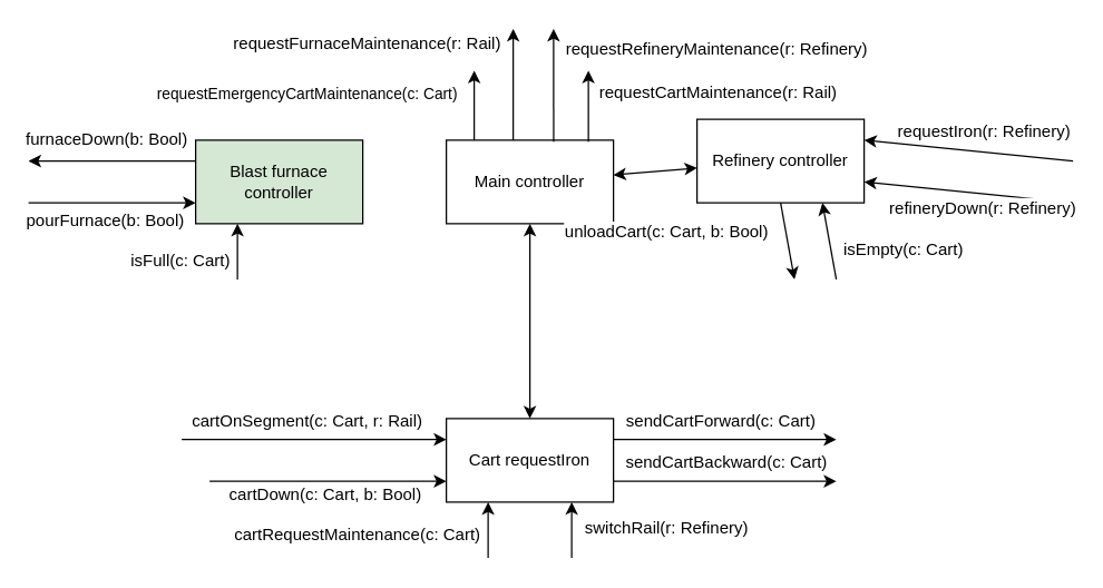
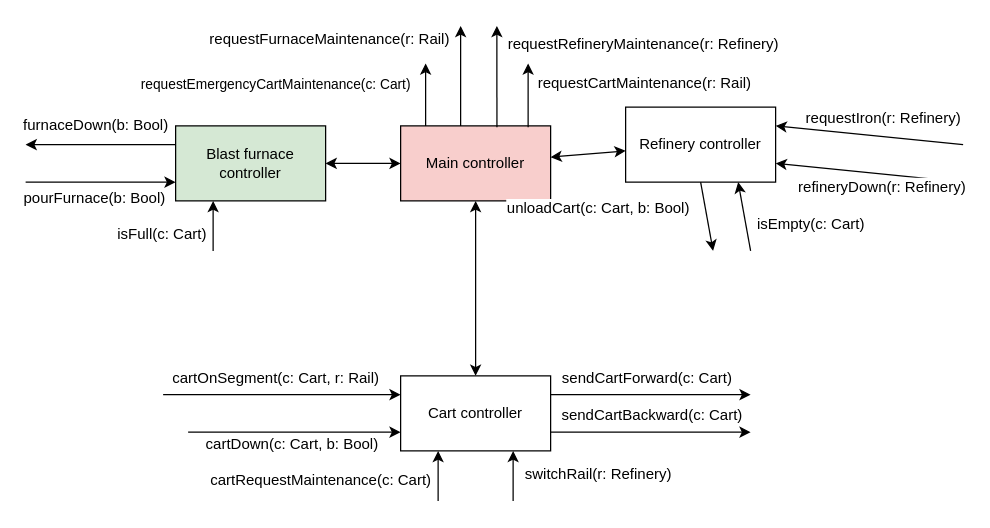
+ <mxCell id="7" value="" style="endArrow=classic;startArrow=classic;html=1;" parent="1" source="4" target="2" edge="1"><mxGeometry width="50" height="50" relative="1" as="geometry"><mxPoint x="250" y="170" as="sourcePoint" /><mxPoint x="300" y="120" as="targetPoint" /></mxGeometry></mxCell>
- <mxCell id="2" value="Main controller" style="rounded=0;whiteSpace=wrap;html=1;" parent="1" vertex="1"><mxGeometry x="320" y="100" width="120" height="60" as="geometry" /></mxCell>
+ <mxCell id="2" value="Main controller" style="rounded=0;whiteSpace=wrap;html=1;fillColor=#f8cecc;" parent="1" vertex="1"><mxGeometry x="320" y="100" width="120" height="60" as="geometry" /></mxCell>
- <mxCell id="3" value="Cart requestIron" style="rounded=0;whiteSpace=wrap;html=1;" parent="1" vertex="1"><mxGeometry x="320" y="300" width="120" height="60" as="geometry" /></mxCell>
+ <mxCell id="3" value="Cart controller" style="rounded=0;whiteSpace=wrap;html=1;" parent="1" vertex="1"><mxGeometry x="320" y="300" width="120" height="60" as="geometry" /></mxCell>
